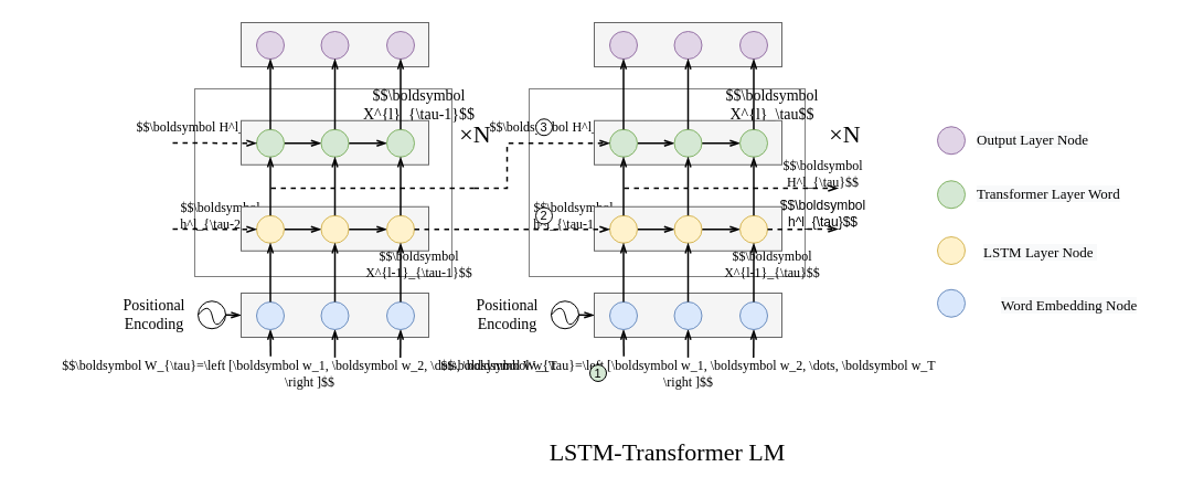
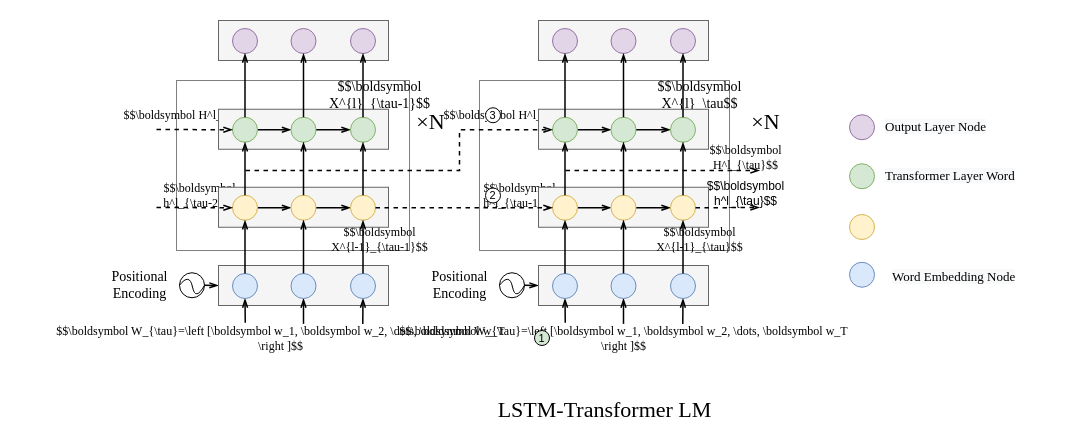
- <mxCell id="55" value="&lt;span style=&quot;color: rgb(0 , 0 , 0) ; font-family: &amp;#34;georgia&amp;#34; ; font-size: 13px ; font-style: normal ; font-weight: normal ; letter-spacing: normal ; text-align: center ; text-indent: 0px ; text-transform: none ; word-spacing: 0px ; background-color: rgb(248 , 249 , 250) ; text-decoration: none ; display: inline ; float: none&quot;&gt;LSTM Layer Node&amp;nbsp;&lt;/span&gt;" style="text;whiteSpace=wrap;html=1;" vertex="1" parent="1"><mxGeometry x="889" y="214" width="170" height="30" as="geometry" /></mxCell>
- <mxCell id="56" value="&lt;span style=&quot;color: rgb(0 , 0 , 0) ; font-family: &amp;#34;georgia&amp;#34; ; font-size: 13px ; font-style: normal ; font-weight: normal ; letter-spacing: normal ; text-align: center ; text-indent: 0px ; text-transform: none ; word-spacing: 0px ; background-color: rgb(248 , 249 , 250) ; text-decoration: none ; display: inline ; float: none&quot;&gt;Word Embedding Node&lt;/span&gt;" style="text;whiteSpace=wrap;html=1;" vertex="1" parent="1"><mxGeometry x="904.5" y="261.75" width="149.5" height="30" as="geometry" /></mxCell>
+ <mxCell id="56" value="&lt;span style=&quot;color: rgb(0 , 0 , 0) ; font-family: &amp;#34;georgia&amp;#34; ; font-size: 13px ; font-style: normal ; font-weight: normal ; letter-spacing: normal ; text-align: center ; text-indent: 0px ; text-transform: none ; word-spacing: 0px ; background-color: rgb(248 , 249 , 250) ; text-decoration: none ; display: inline ; float: none&quot;&gt;Word Embedding Node&lt;/span&gt;" style="text;whiteSpace=wrap;html=1;" vertex="1" parent="1"><mxGeometry x="889.5" y="261.75" width="149.5" height="30" as="geometry" /></mxCell>
